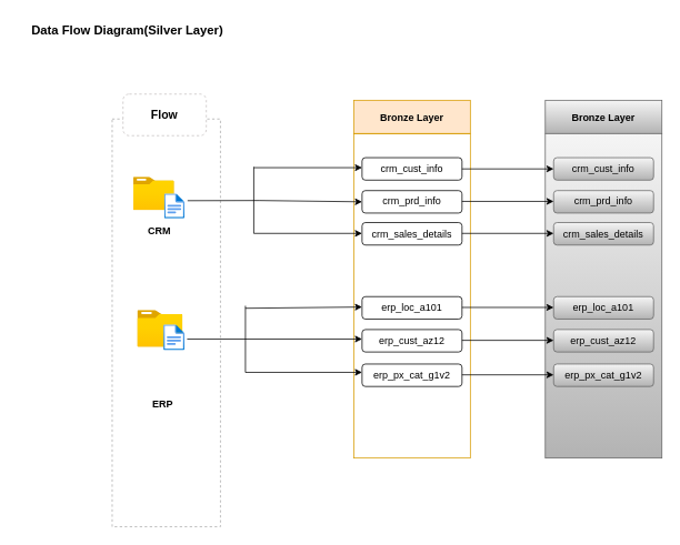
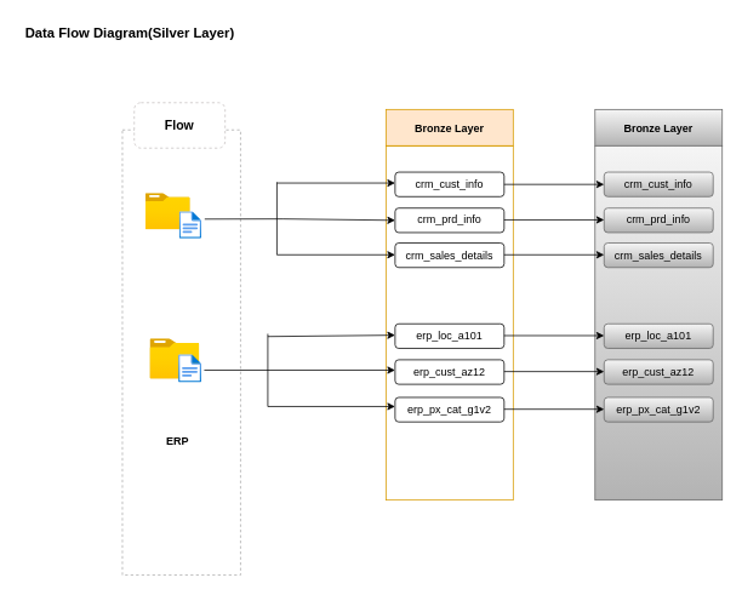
- <mxCell id="13" value="&lt;font style=&quot;font-size: 15px;&quot;&gt;&lt;b&gt;Data Flow Diagram(Silver Layer)&lt;/b&gt;&lt;/font&gt;" style="text;html=1;align=center;verticalAlign=middle;whiteSpace=wrap;rounded=0;" parent="1" vertex="1"><mxGeometry x="30.85" y="20" width="243.15" height="30" as="geometry" /></mxCell>
+ <mxCell id="13" value="&lt;font style=&quot;font-size: 15px;&quot;&gt;&lt;b&gt;Data Flow Diagram(Silver Layer)&lt;/b&gt;&lt;/font&gt;" style="text;html=1;align=center;verticalAlign=middle;whiteSpace=wrap;rounded=0;" parent="1" vertex="1"><mxGeometry x="20.85" y="20" width="243.15" height="30" as="geometry" /></mxCell>
- <mxCell id="8" value="CRM" style="text;html=1;align=center;verticalAlign=middle;whiteSpace=wrap;rounded=0;fontStyle=1" parent="1" vertex="1"><mxGeometry x="159.7" y="262.56" width="61.5" height="29" as="geometry" /></mxCell>
